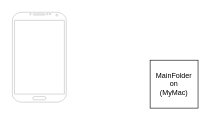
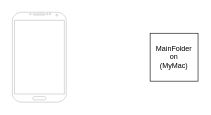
- <mxCell id="2" value="MainFolder&lt;br&gt;on&lt;br&gt;(MyMac)" style="rounded=0;whiteSpace=wrap;html=1;" parent="1" vertex="1"><mxGeometry x="250" y="100" width="80" height="80" as="geometry" /></mxCell>
+ <mxCell id="2" value="MainFolder&lt;br&gt;on&lt;br&gt;(MyMac)" style="rounded=0;whiteSpace=wrap;html=1;" parent="1" vertex="1"><mxGeometry x="250" y="55" width="80" height="80" as="geometry" /></mxCell>
